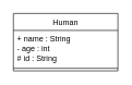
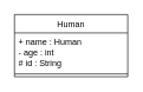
- <mxCell id="3" value="+ name : String&lt;div&gt;- age : int&lt;/div&gt;&lt;div&gt;# id : String&lt;br&gt;&lt;div&gt;&lt;br&gt;&lt;/div&gt;&lt;/div&gt;" style="text;strokeColor=none;fillColor=none;align=left;verticalAlign=top;spacingLeft=4;spacingRight=4;overflow=hidden;rotatable=0;points=[[0,0.5],[1,0.5]];portConstraint=eastwest;whiteSpace=wrap;html=1;" parent="2" vertex="1"><mxGeometry y="26" width="160" height="54" as="geometry" /></mxCell>
+ <mxCell id="3" value="+ name : Human&lt;div&gt;- age : int&lt;/div&gt;&lt;div&gt;# id : String&lt;br&gt;&lt;div&gt;&lt;br&gt;&lt;/div&gt;&lt;/div&gt;" style="text;strokeColor=none;fillColor=none;align=left;verticalAlign=top;spacingLeft=4;spacingRight=4;overflow=hidden;rotatable=0;points=[[0,0.5],[1,0.5]];portConstraint=eastwest;whiteSpace=wrap;html=1;" parent="2" vertex="1"><mxGeometry y="26" width="160" height="54" as="geometry" /></mxCell>
